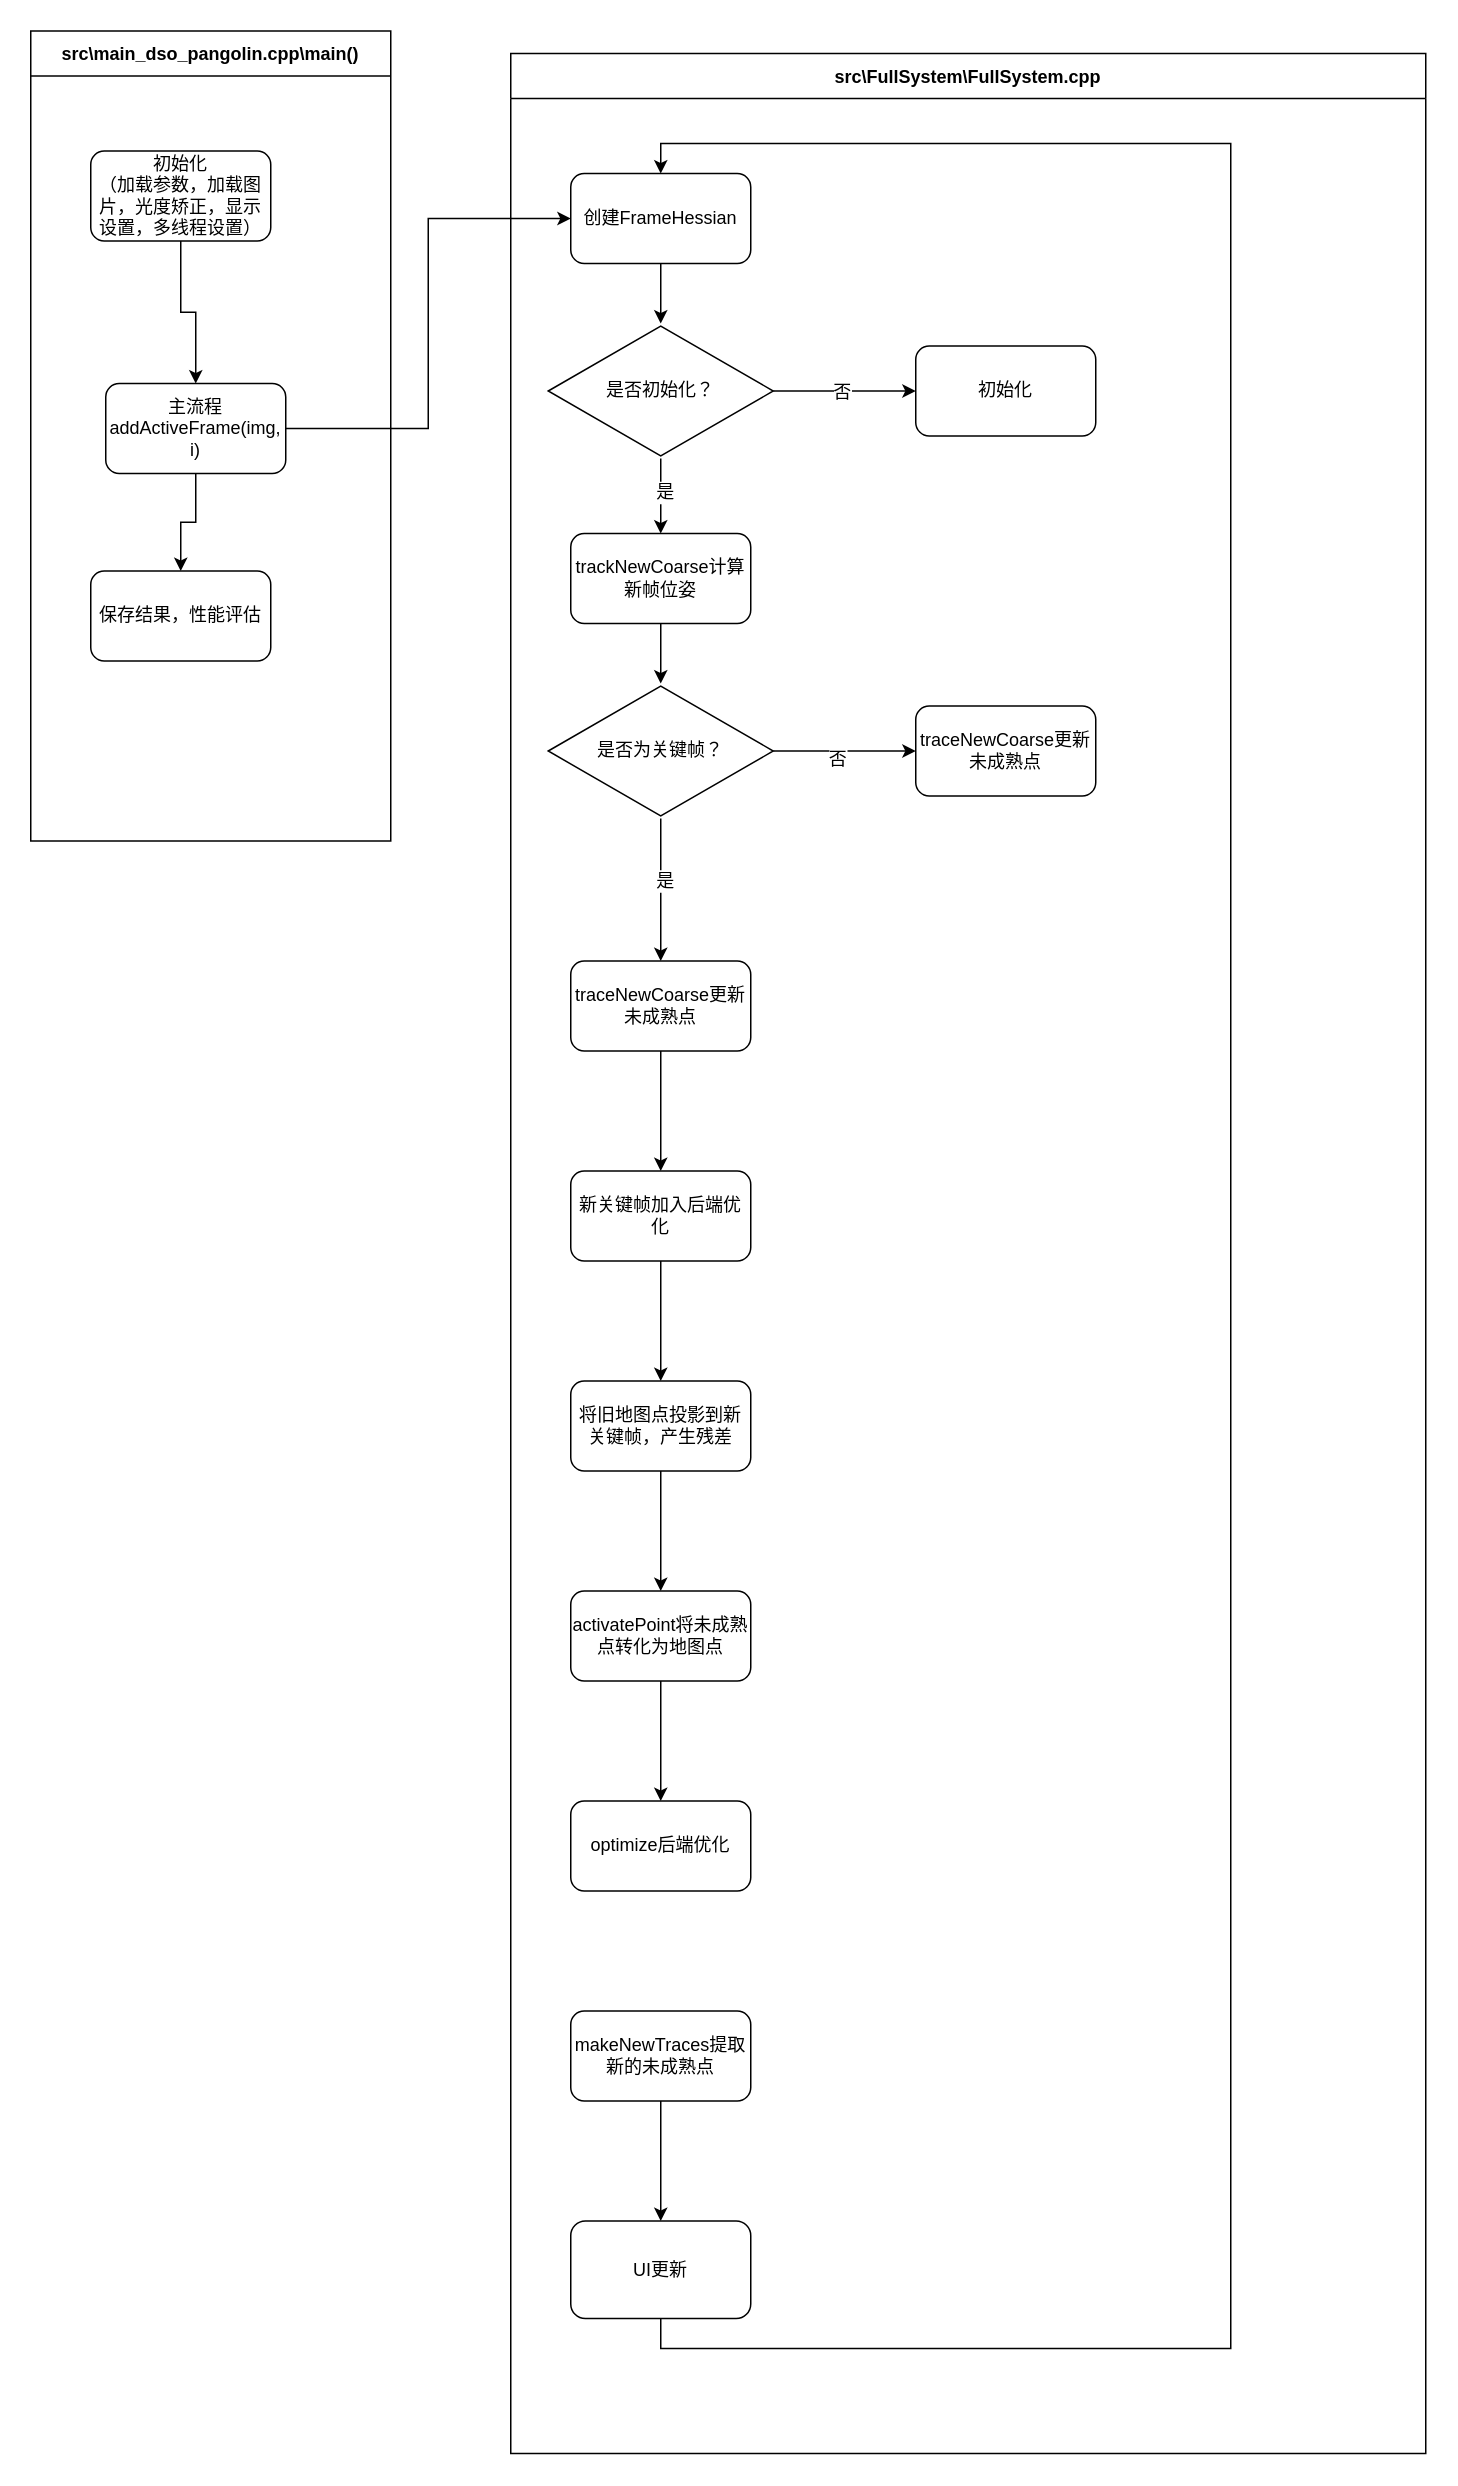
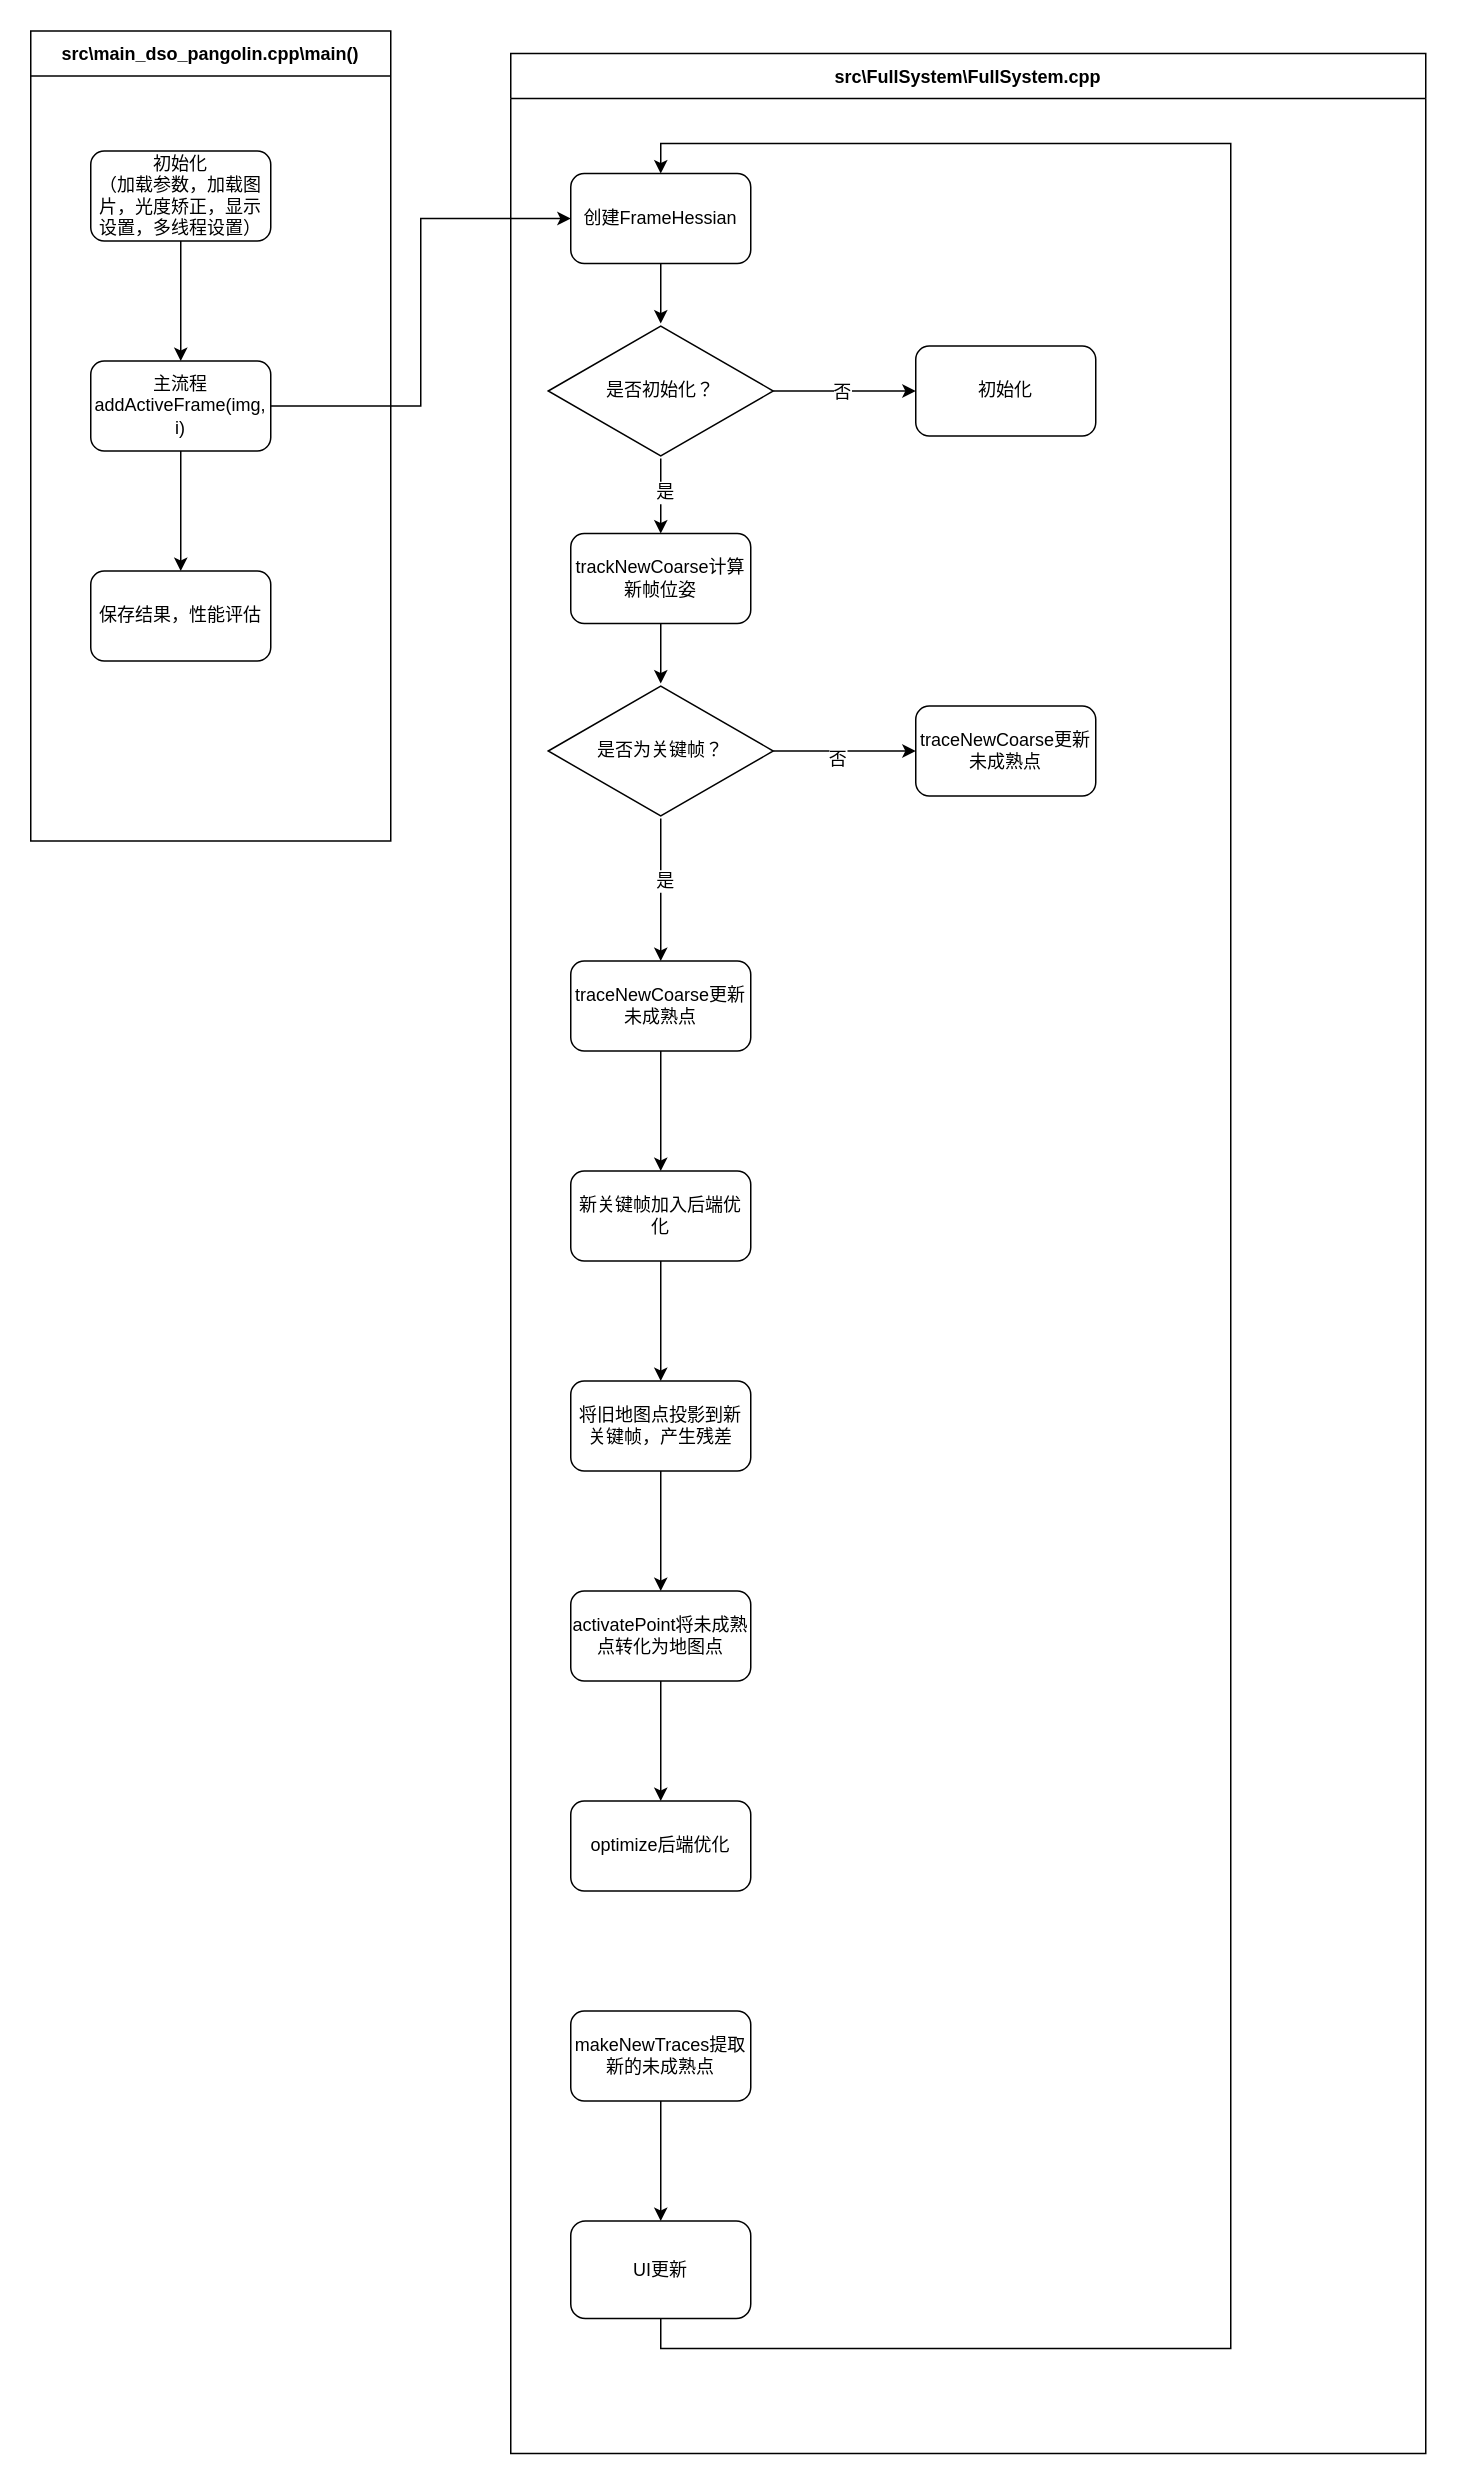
- <mxCell id="4" value="主流程&lt;br&gt;addActiveFrame(img, i)" style="whiteSpace=wrap;html=1;rounded=1;" parent="2" vertex="1"><mxGeometry x="50" y="235" width="120" height="60" as="geometry" /></mxCell>
+ <mxCell id="4" value="主流程&lt;br&gt;addActiveFrame(img, i)" style="whiteSpace=wrap;html=1;rounded=1;" parent="2" vertex="1"><mxGeometry x="40" y="220" width="120" height="60" as="geometry" /></mxCell>
